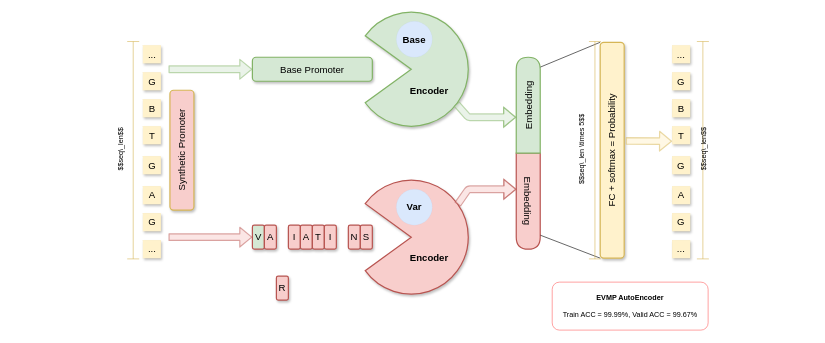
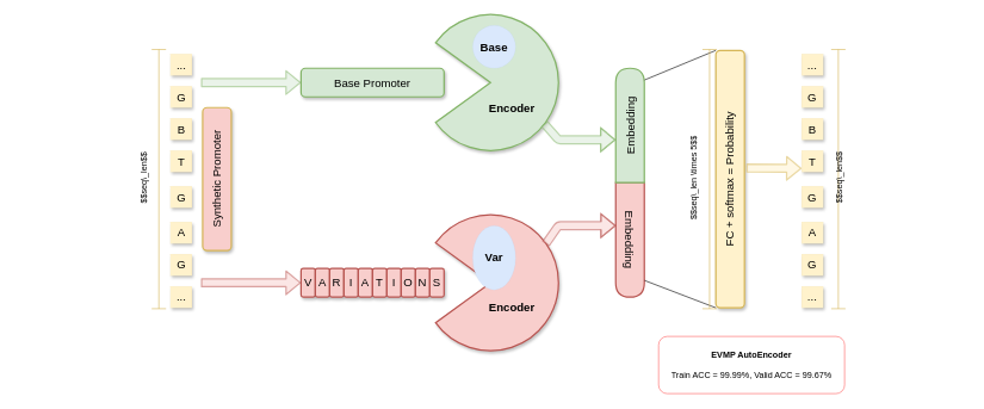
- <mxCell id="20" value="&lt;font face=&quot;Helvetica&quot;&gt;&lt;b&gt;Var&lt;/b&gt;&lt;/font&gt;" style="ellipse;whiteSpace=wrap;html=1;aspect=fixed;shadow=0;glass=1;labelBackgroundColor=none;labelBorderColor=none;sketch=0;fontFamily=Comic Sans MS;fontSize=16;fillColor=#dae8fc;strokeColor=#6c8ebf;strokeWidth=0;" parent="1" vertex="1"><mxGeometry x="660" y="315" width="60" height="60" as="geometry" /></mxCell>
+ <mxCell id="20" value="&lt;font face=&quot;Helvetica&quot;&gt;&lt;b&gt;Var&lt;/b&gt;&lt;/font&gt;" style="ellipse;whiteSpace=wrap;html=1;aspect=fixed;shadow=0;glass=1;labelBackgroundColor=none;labelBorderColor=none;sketch=0;fontFamily=Comic Sans MS;fontSize=16;fillColor=#dae8fc;strokeColor=#6c8ebf;strokeWidth=0;" parent="1" vertex="1"><mxGeometry x="660" y="315" width="60" height="90" as="geometry" /></mxCell>
- <mxCell id="5" value="&lt;font style=&quot;font-size: 16px;&quot;&gt;V&lt;/font&gt;" style="rounded=1;whiteSpace=wrap;html=1;fillColor=#d5e8d4;strokeColor=#b85450;shadow=1;glass=0;fontSize=16;sketch=0;strokeWidth=2;" parent="1" vertex="1"><mxGeometry x="420" y="375" width="20" height="40" as="geometry" /></mxCell>
+ <mxCell id="5" value="&lt;font style=&quot;font-size: 16px;&quot;&gt;V&lt;/font&gt;" style="rounded=1;whiteSpace=wrap;html=1;fillColor=#f8cecc;strokeColor=#b85450;shadow=1;glass=0;fontSize=16;sketch=0;strokeWidth=2;" parent="1" vertex="1"><mxGeometry x="420" y="375" width="20" height="40" as="geometry" /></mxCell>
+ <mxCell id="12" value="O" style="rounded=1;fillColor=#f8cecc;strokeColor=#b85450;shadow=1;glass=0;fontSize=16;whiteSpace=wrap;html=1;labelBackgroundColor=none;labelBorderColor=none;sketch=0;strokeWidth=2;" parent="1" vertex="1"><mxGeometry x="560" y="375" width="20" height="40" as="geometry" /></mxCell>
- <mxCell id="7" value="R" style="rounded=1;fillColor=#f8cecc;strokeColor=#b85450;shadow=1;glass=0;fontSize=16;whiteSpace=wrap;html=1;labelBackgroundColor=none;labelBorderColor=none;sketch=0;strokeWidth=2;" parent="1" vertex="1"><mxGeometry x="460" y="460" width="20" height="40" as="geometry" /></mxCell>
+ <mxCell id="7" value="R" style="rounded=1;fillColor=#f8cecc;strokeColor=#b85450;shadow=1;glass=0;fontSize=16;whiteSpace=wrap;html=1;labelBackgroundColor=none;labelBorderColor=none;sketch=0;strokeWidth=2;" parent="1" vertex="1"><mxGeometry x="460" y="375" width="20" height="40" as="geometry" /></mxCell>
